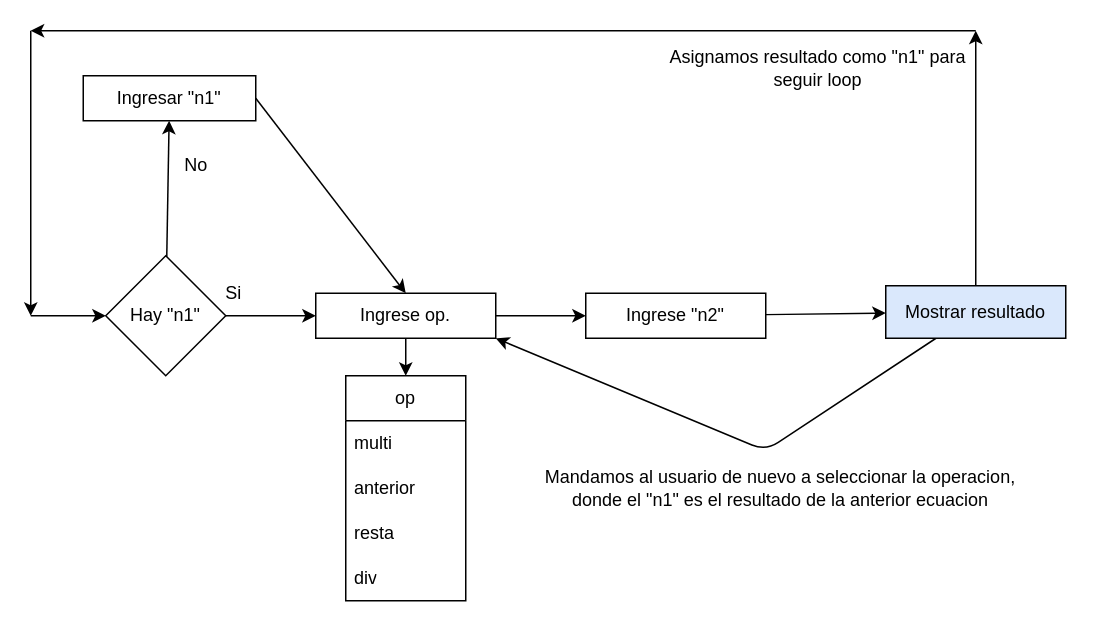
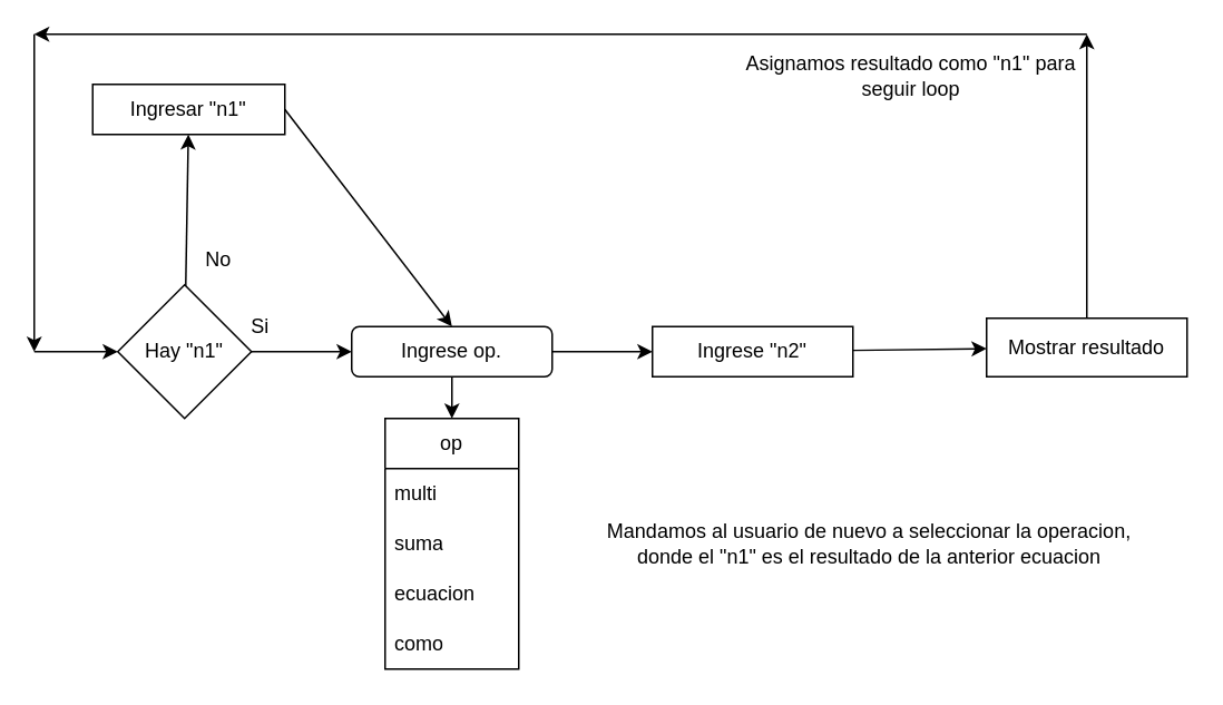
- <mxCell id="7" value="No" style="text;html=1;align=center;verticalAlign=middle;resizable=0;points=[];autosize=1;strokeColor=none;fillColor=none;" vertex="1" parent="1"><mxGeometry x="110" y="95" width="40" height="30" as="geometry" /></mxCell>
+ <mxCell id="7" value="No" style="text;html=1;align=center;verticalAlign=middle;resizable=0;points=[];autosize=1;strokeColor=none;fillColor=none;" vertex="1" parent="1"><mxGeometry x="110" y="140" width="40" height="30" as="geometry" /></mxCell>
- <mxCell id="21" value="Mostrar resultado" style="whiteSpace=wrap;html=1;fillColor=#dae8fc;" vertex="1" parent="1"><mxGeometry x="590" y="190" width="120" height="35" as="geometry" /></mxCell>
+ <mxCell id="21" value="Mostrar resultado" style="whiteSpace=wrap;html=1;" vertex="1" parent="1"><mxGeometry x="590" y="190" width="120" height="35" as="geometry" /></mxCell>
- <mxCell id="10" value="Ingrese op." style="whiteSpace=wrap;html=1;" vertex="1" parent="1"><mxGeometry x="210" y="195" width="120" height="30" as="geometry" /></mxCell>
+ <mxCell id="10" value="Ingrese op." style="whiteSpace=wrap;html=1;rounded=1;" vertex="1" parent="1"><mxGeometry x="210" y="195" width="120" height="30" as="geometry" /></mxCell>
- <mxCell id="20" style="edgeStyle=none;html=1;entryX=1;entryY=1;entryDx=0;entryDy=0;" edge="1" parent="1" source="21" target="10"><mxGeometry relative="1" as="geometry"><mxPoint x="450" y="310" as="targetPoint" /><Array as="points"><mxPoint x="510" y="300" /></Array></mxGeometry></mxCell>
- <mxCell id="14" value="anterior" style="text;strokeColor=none;fillColor=none;align=left;verticalAlign=middle;spacingLeft=4;spacingRight=4;overflow=hidden;points=[[0,0.5],[1,0.5]];portConstraint=eastwest;rotatable=0;whiteSpace=wrap;html=1;" vertex="1" parent="12"><mxGeometry y="60" width="80" height="30" as="geometry" /></mxCell>
+ <mxCell id="14" value="suma" style="text;strokeColor=none;fillColor=none;align=left;verticalAlign=middle;spacingLeft=4;spacingRight=4;overflow=hidden;points=[[0,0.5],[1,0.5]];portConstraint=eastwest;rotatable=0;whiteSpace=wrap;html=1;" vertex="1" parent="12"><mxGeometry y="60" width="80" height="30" as="geometry" /></mxCell>
- <mxCell id="15" value="resta" style="text;strokeColor=none;fillColor=none;align=left;verticalAlign=middle;spacingLeft=4;spacingRight=4;overflow=hidden;points=[[0,0.5],[1,0.5]];portConstraint=eastwest;rotatable=0;whiteSpace=wrap;html=1;" vertex="1" parent="12"><mxGeometry y="90" width="80" height="30" as="geometry" /></mxCell>
+ <mxCell id="15" value="ecuacion" style="text;strokeColor=none;fillColor=none;align=left;verticalAlign=middle;spacingLeft=4;spacingRight=4;overflow=hidden;points=[[0,0.5],[1,0.5]];portConstraint=eastwest;rotatable=0;whiteSpace=wrap;html=1;" vertex="1" parent="12"><mxGeometry y="90" width="80" height="30" as="geometry" /></mxCell>
- <mxCell id="16" value="div" style="text;strokeColor=none;fillColor=none;align=left;verticalAlign=middle;spacingLeft=4;spacingRight=4;overflow=hidden;points=[[0,0.5],[1,0.5]];portConstraint=eastwest;rotatable=0;whiteSpace=wrap;html=1;" vertex="1" parent="12"><mxGeometry y="120" width="80" height="30" as="geometry" /></mxCell>
+ <mxCell id="16" value="como" style="text;strokeColor=none;fillColor=none;align=left;verticalAlign=middle;spacingLeft=4;spacingRight=4;overflow=hidden;points=[[0,0.5],[1,0.5]];portConstraint=eastwest;rotatable=0;whiteSpace=wrap;html=1;" vertex="1" parent="12"><mxGeometry y="120" width="80" height="30" as="geometry" /></mxCell>
